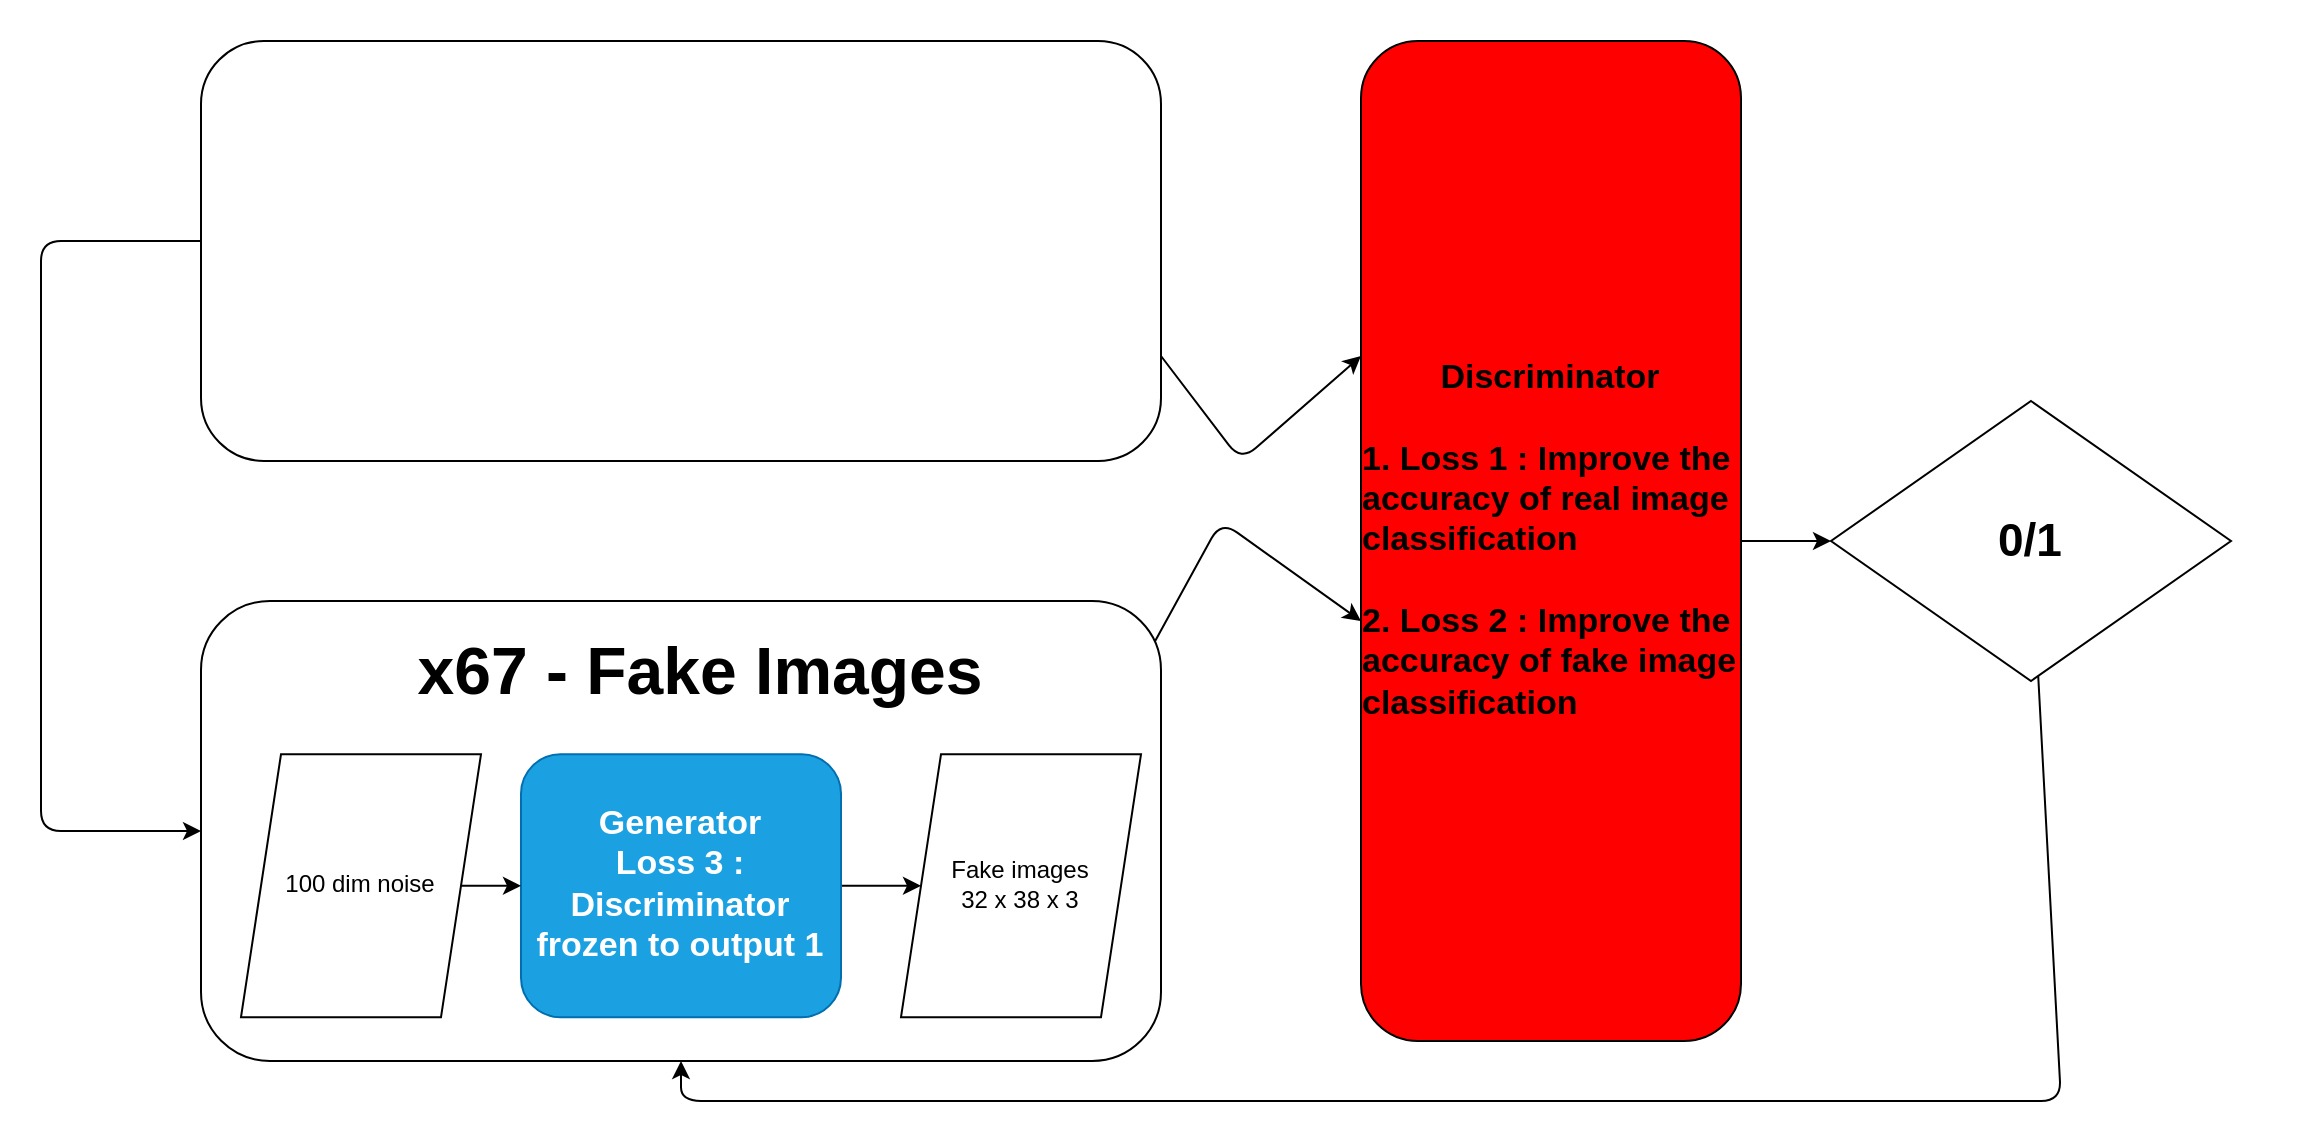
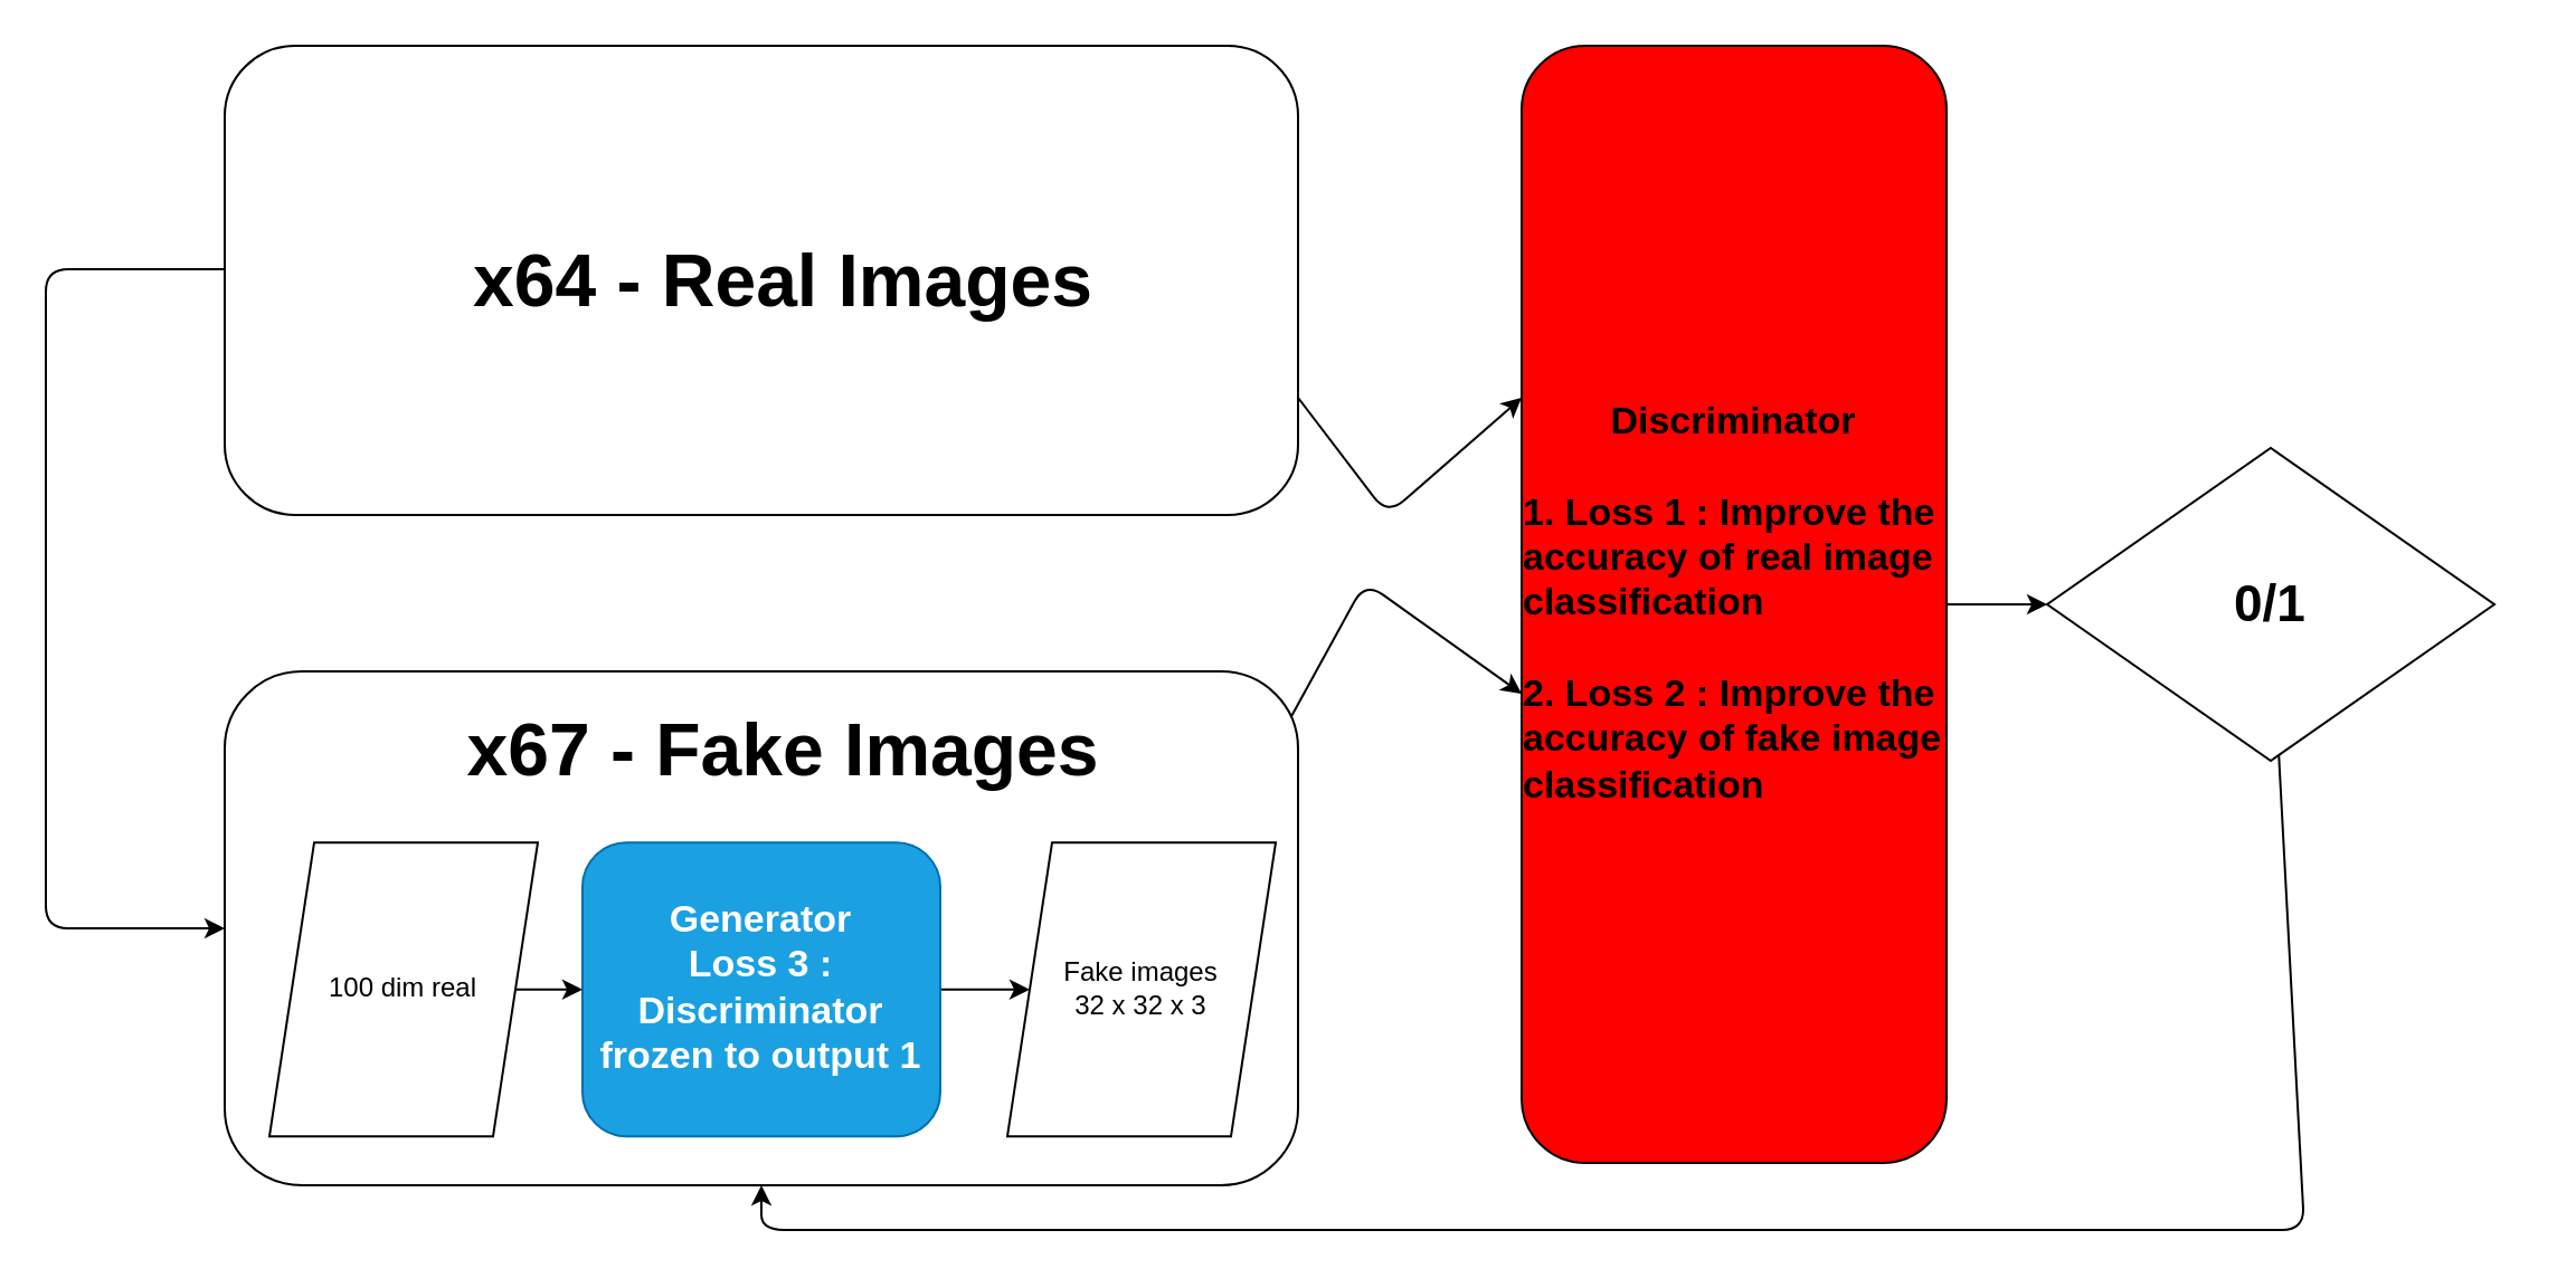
+ <mxCell id="18" value="&lt;font style=&quot;font-size: 33px;&quot;&gt;&lt;b&gt;x64 - Real Images&lt;/b&gt;&lt;/font&gt;" style="text;strokeColor=none;align=center;fillColor=none;html=1;verticalAlign=middle;whiteSpace=wrap;rounded=0;" parent="16" vertex="1"><mxGeometry x="100" y="90" width="300" height="30" as="geometry" /></mxCell>
- <mxCell id="13" value="100 dim noise" style="shape=parallelogram;perimeter=parallelogramPerimeter;whiteSpace=wrap;html=1;fixedSize=1;" parent="8" vertex="1"><mxGeometry x="20" y="76.667" width="120" height="131.429" as="geometry" /></mxCell>
+ <mxCell id="13" value="100 dim real" style="shape=parallelogram;perimeter=parallelogramPerimeter;whiteSpace=wrap;html=1;fixedSize=1;" parent="8" vertex="1"><mxGeometry x="20" y="76.667" width="120" height="131.429" as="geometry" /></mxCell>
- <mxCell id="14" value="Fake images&lt;div&gt;32 x 38 x 3&lt;/div&gt;" style="shape=parallelogram;perimeter=parallelogramPerimeter;whiteSpace=wrap;html=1;fixedSize=1;" parent="8" vertex="1"><mxGeometry x="350" y="76.667" width="120" height="131.429" as="geometry" /></mxCell>
+ <mxCell id="14" value="Fake images&lt;div&gt;32 x 32 x 3&lt;/div&gt;" style="shape=parallelogram;perimeter=parallelogramPerimeter;whiteSpace=wrap;html=1;fixedSize=1;" parent="8" vertex="1"><mxGeometry x="350" y="76.667" width="120" height="131.429" as="geometry" /></mxCell>
